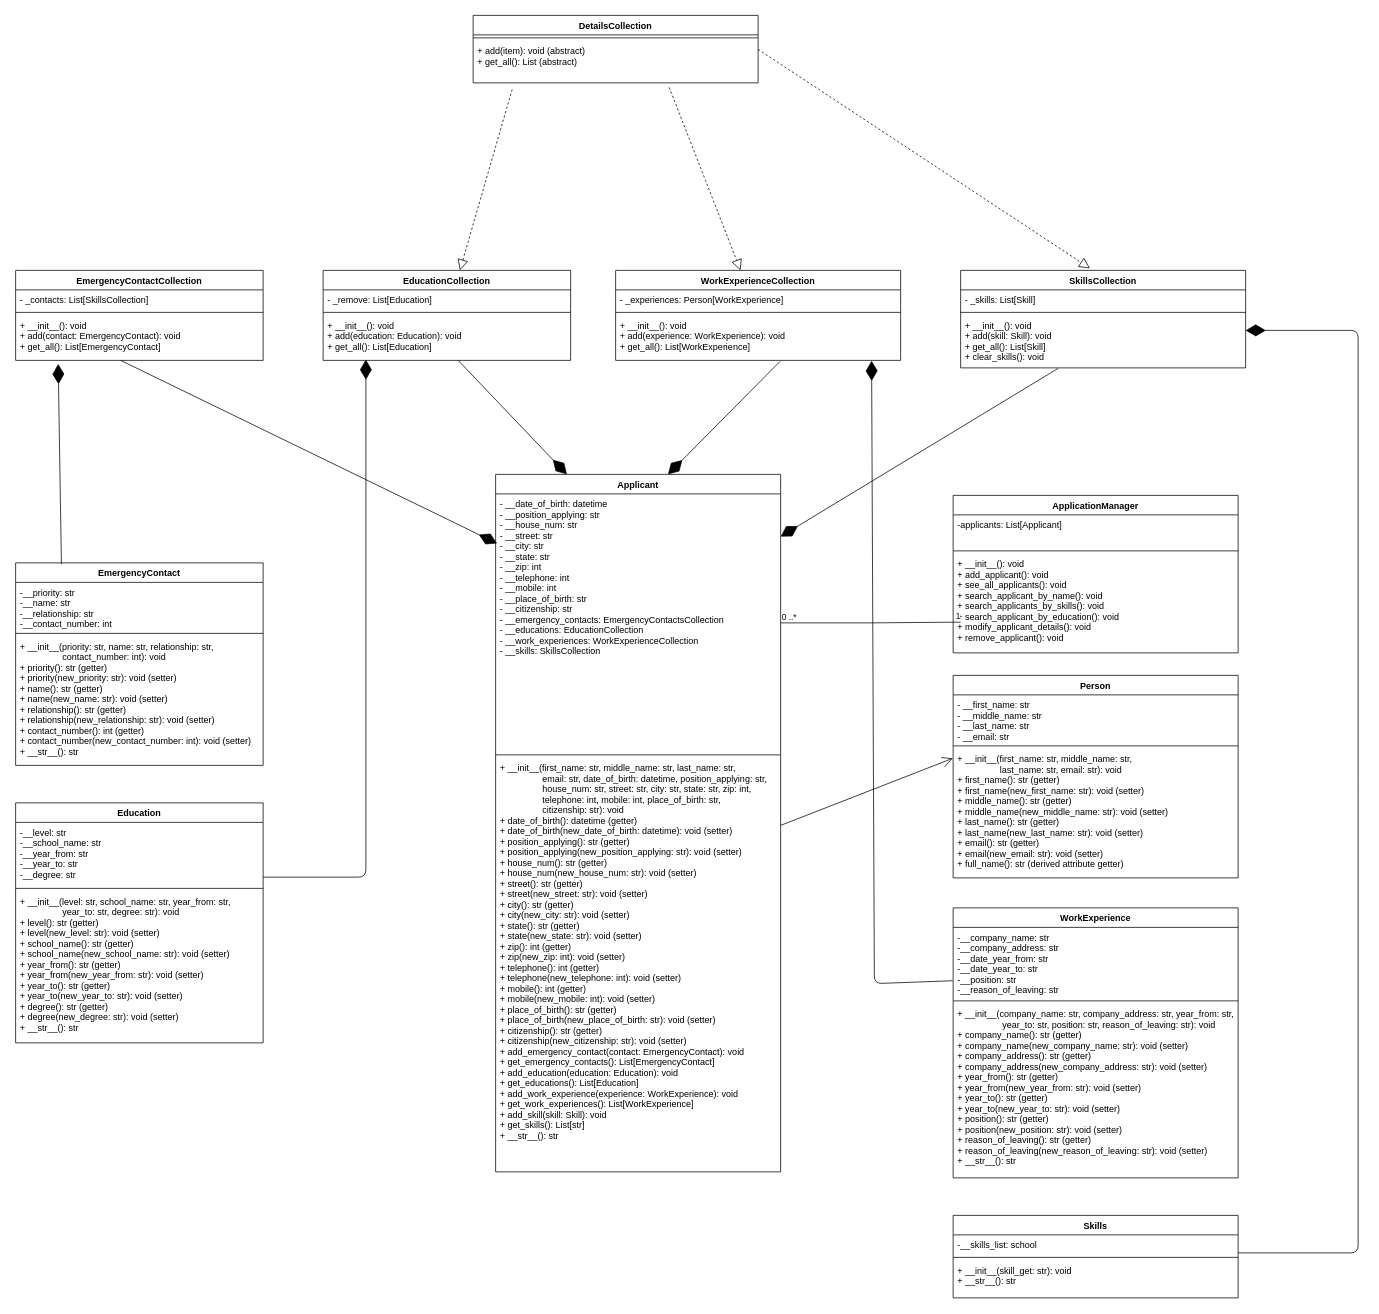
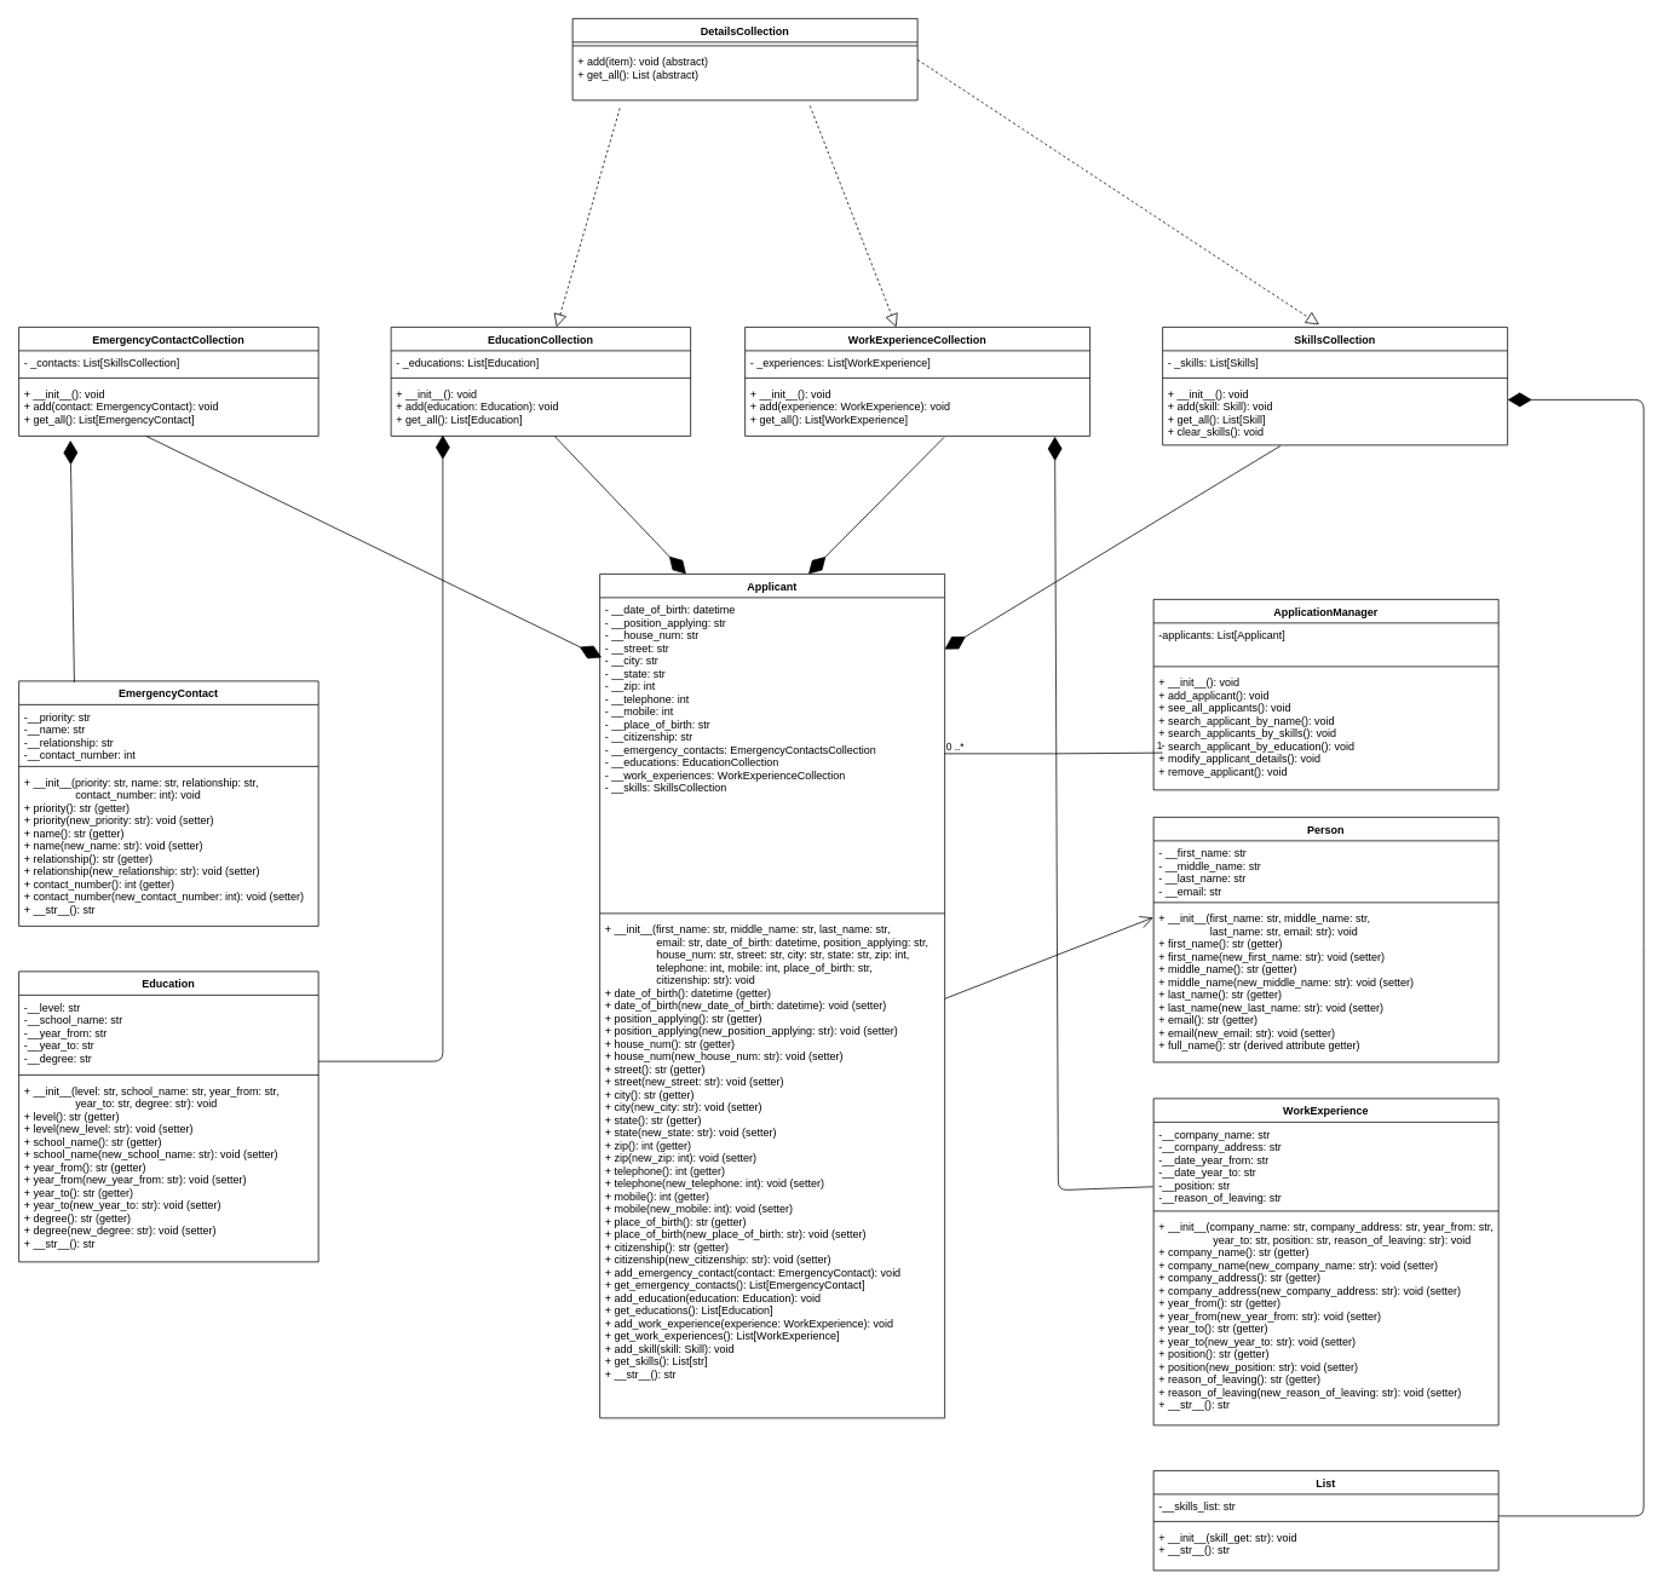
- <mxCell id="35" value="- _remove: List[Education]" style="text;strokeColor=none;fillColor=none;align=left;verticalAlign=top;spacingLeft=4;spacingRight=4;overflow=hidden;rotatable=0;points=[[0,0.5],[1,0.5]];portConstraint=eastwest;" vertex="1" parent="34"><mxGeometry y="26" width="330" height="26" as="geometry" /></mxCell>
+ <mxCell id="35" value="- _educations: List[Education]" style="text;strokeColor=none;fillColor=none;align=left;verticalAlign=top;spacingLeft=4;spacingRight=4;overflow=hidden;rotatable=0;points=[[0,0.5],[1,0.5]];portConstraint=eastwest;" vertex="1" parent="34"><mxGeometry y="26" width="330" height="26" as="geometry" /></mxCell>
- <mxCell id="39" value="- _experiences: Person[WorkExperience]" style="text;strokeColor=none;fillColor=none;align=left;verticalAlign=top;spacingLeft=4;spacingRight=4;overflow=hidden;rotatable=0;points=[[0,0.5],[1,0.5]];portConstraint=eastwest;" vertex="1" parent="38"><mxGeometry y="26" width="380" height="26" as="geometry" /></mxCell>
+ <mxCell id="39" value="- _experiences: List[WorkExperience]" style="text;strokeColor=none;fillColor=none;align=left;verticalAlign=top;spacingLeft=4;spacingRight=4;overflow=hidden;rotatable=0;points=[[0,0.5],[1,0.5]];portConstraint=eastwest;" vertex="1" parent="38"><mxGeometry y="26" width="380" height="26" as="geometry" /></mxCell>
- <mxCell id="43" value="- _skills: List[Skill]" style="text;strokeColor=none;fillColor=none;align=left;verticalAlign=top;spacingLeft=4;spacingRight=4;overflow=hidden;rotatable=0;points=[[0,0.5],[1,0.5]];portConstraint=eastwest;" vertex="1" parent="42"><mxGeometry y="26" width="380" height="26" as="geometry" /></mxCell>
+ <mxCell id="43" value="- _skills: List[Skills]" style="text;strokeColor=none;fillColor=none;align=left;verticalAlign=top;spacingLeft=4;spacingRight=4;overflow=hidden;rotatable=0;points=[[0,0.5],[1,0.5]];portConstraint=eastwest;" vertex="1" parent="42"><mxGeometry y="26" width="380" height="26" as="geometry" /></mxCell>
- <mxCell id="14" value="Skills" style="swimlane;fontStyle=1;align=center;verticalAlign=top;childLayout=stackLayout;horizontal=1;startSize=26;horizontalStack=0;resizeParent=1;resizeParentMax=0;resizeLast=0;collapsible=1;marginBottom=0;" parent="1" vertex="1"><mxGeometry x="1270" y="1620" width="380" height="110" as="geometry" /></mxCell>
+ <mxCell id="14" value="List" style="swimlane;fontStyle=1;align=center;verticalAlign=top;childLayout=stackLayout;horizontal=1;startSize=26;horizontalStack=0;resizeParent=1;resizeParentMax=0;resizeLast=0;collapsible=1;marginBottom=0;" parent="1" vertex="1"><mxGeometry x="1270" y="1620" width="380" height="110" as="geometry" /></mxCell>
- <mxCell id="15" value="-__skills_list: school" style="text;strokeColor=none;fillColor=none;align=left;verticalAlign=top;spacingLeft=4;spacingRight=4;overflow=hidden;rotatable=0;points=[[0,0.5],[1,0.5]];portConstraint=eastwest;" parent="14" vertex="1"><mxGeometry y="26" width="380" height="26" as="geometry" /></mxCell>
+ <mxCell id="15" value="-__skills_list: str" style="text;strokeColor=none;fillColor=none;align=left;verticalAlign=top;spacingLeft=4;spacingRight=4;overflow=hidden;rotatable=0;points=[[0,0.5],[1,0.5]];portConstraint=eastwest;" parent="14" vertex="1"><mxGeometry y="26" width="380" height="26" as="geometry" /></mxCell>
